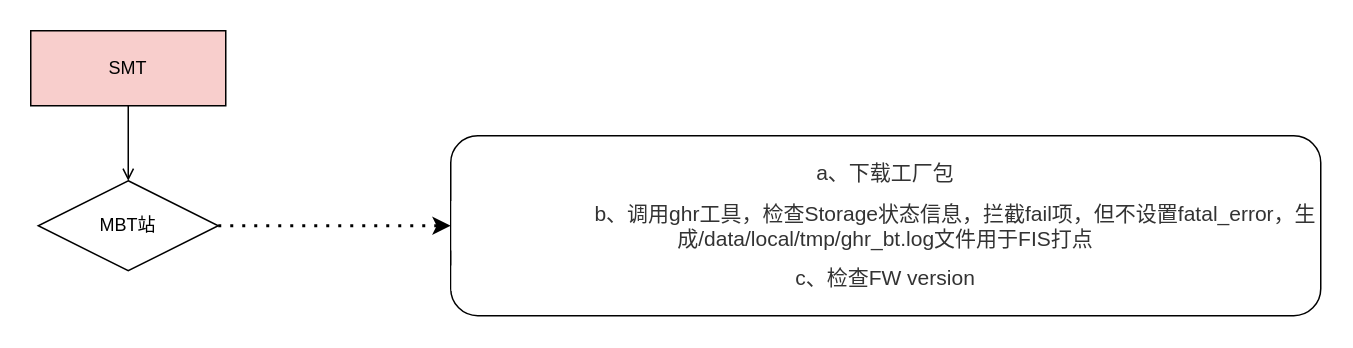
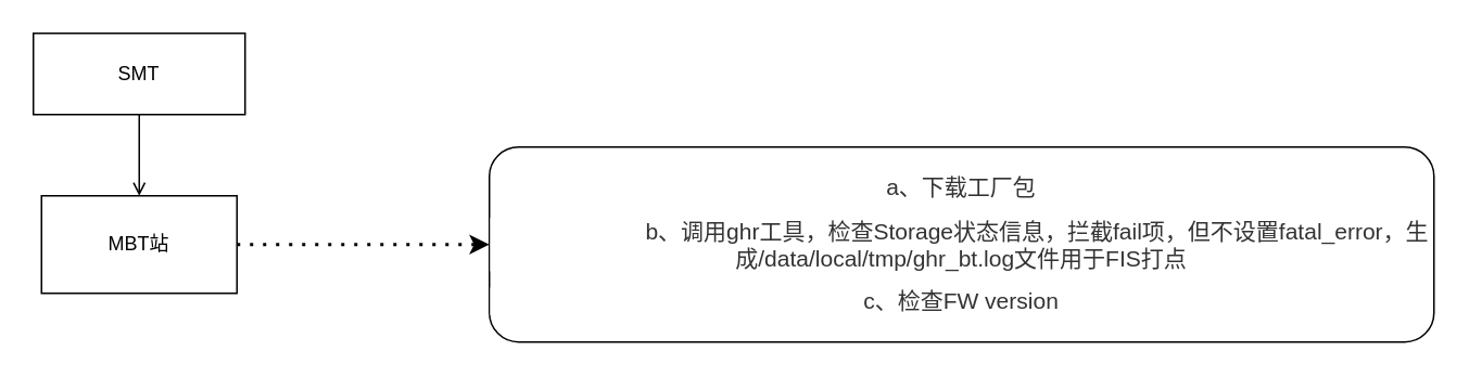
- <mxCell id="3" value="SMT" style="rounded=0;whiteSpace=wrap;html=1;fillColor=#f8cecc;" parent="1" vertex="1"><mxGeometry x="20" y="20" width="130" height="50" as="geometry" /></mxCell>
+ <mxCell id="3" value="SMT" style="rounded=0;whiteSpace=wrap;html=1;" parent="1" vertex="1"><mxGeometry x="20" y="20" width="130" height="50" as="geometry" /></mxCell>
- <mxCell id="4" value="MBT站" style="rhombus;whiteSpace=wrap;html=1;" parent="1" vertex="1"><mxGeometry x="25" y="120" width="120" height="60" as="geometry" /></mxCell>
+ <mxCell id="4" value="MBT站" style="whiteSpace=wrap;html=1;rounded=0;" parent="1" vertex="1"><mxGeometry x="25" y="120" width="120" height="60" as="geometry" /></mxCell>
